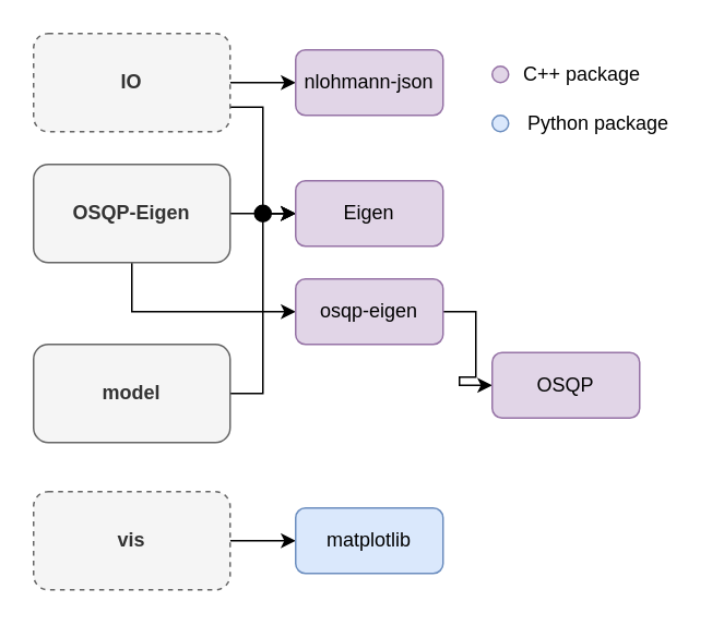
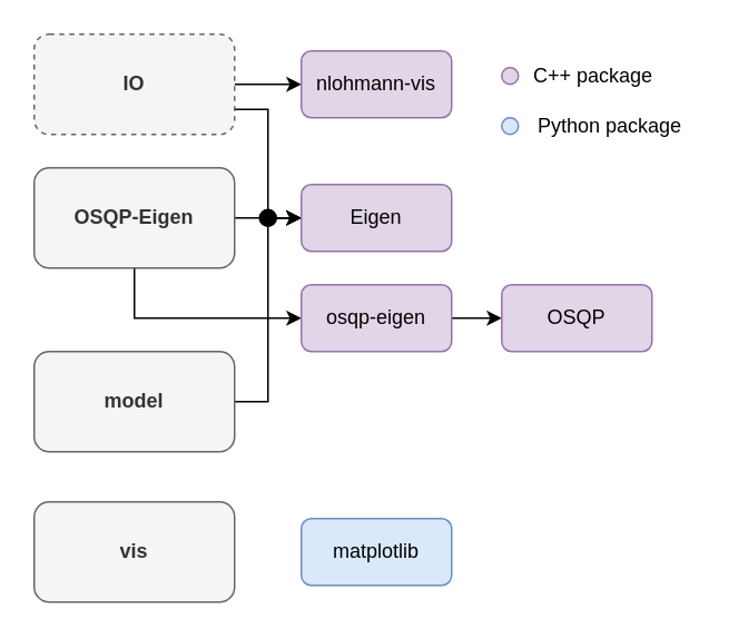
- <mxCell id="13" value="nlohmann-json" style="rounded=1;whiteSpace=wrap;html=1;fillColor=#e1d5e7;strokeColor=#9673a6;" parent="1" vertex="1"><mxGeometry x="180" y="30" width="90" height="40" as="geometry" /></mxCell>
+ <mxCell id="13" value="nlohmann-vis" style="rounded=1;whiteSpace=wrap;html=1;fillColor=#e1d5e7;strokeColor=#9673a6;" parent="1" vertex="1"><mxGeometry x="180" y="30" width="90" height="40" as="geometry" /></mxCell>
- <mxCell id="18" value="OSQP" style="rounded=1;whiteSpace=wrap;html=1;fillColor=#e1d5e7;strokeColor=#9673a6;" parent="1" vertex="1"><mxGeometry x="300" y="215" width="90" height="40" as="geometry" /></mxCell>
+ <mxCell id="18" value="OSQP" style="rounded=1;whiteSpace=wrap;html=1;fillColor=#e1d5e7;strokeColor=#9673a6;" parent="1" vertex="1"><mxGeometry x="300" y="170" width="90" height="40" as="geometry" /></mxCell>
- <mxCell id="12" value="&lt;b&gt;vis&lt;/b&gt;" style="rounded=1;whiteSpace=wrap;html=1;fillColor=#f5f5f5;fontColor=#333333;strokeColor=#666666;dashed=1;" parent="1" vertex="1"><mxGeometry x="20" y="300" width="120" height="60" as="geometry" /></mxCell>
+ <mxCell id="12" value="&lt;b&gt;vis&lt;/b&gt;" style="rounded=1;whiteSpace=wrap;html=1;fillColor=#f5f5f5;fontColor=#333333;strokeColor=#666666;" parent="1" vertex="1"><mxGeometry x="20" y="300" width="120" height="60" as="geometry" /></mxCell>
- <mxCell id="11" style="edgeStyle=orthogonalEdgeStyle;rounded=0;orthogonalLoop=1;jettySize=auto;html=1;exitX=1;exitY=0.5;exitDx=0;exitDy=0;entryX=0;entryY=0.5;entryDx=0;entryDy=0;" parent="1" source="12" target="17" edge="1"><mxGeometry relative="1" as="geometry" /></mxCell>
